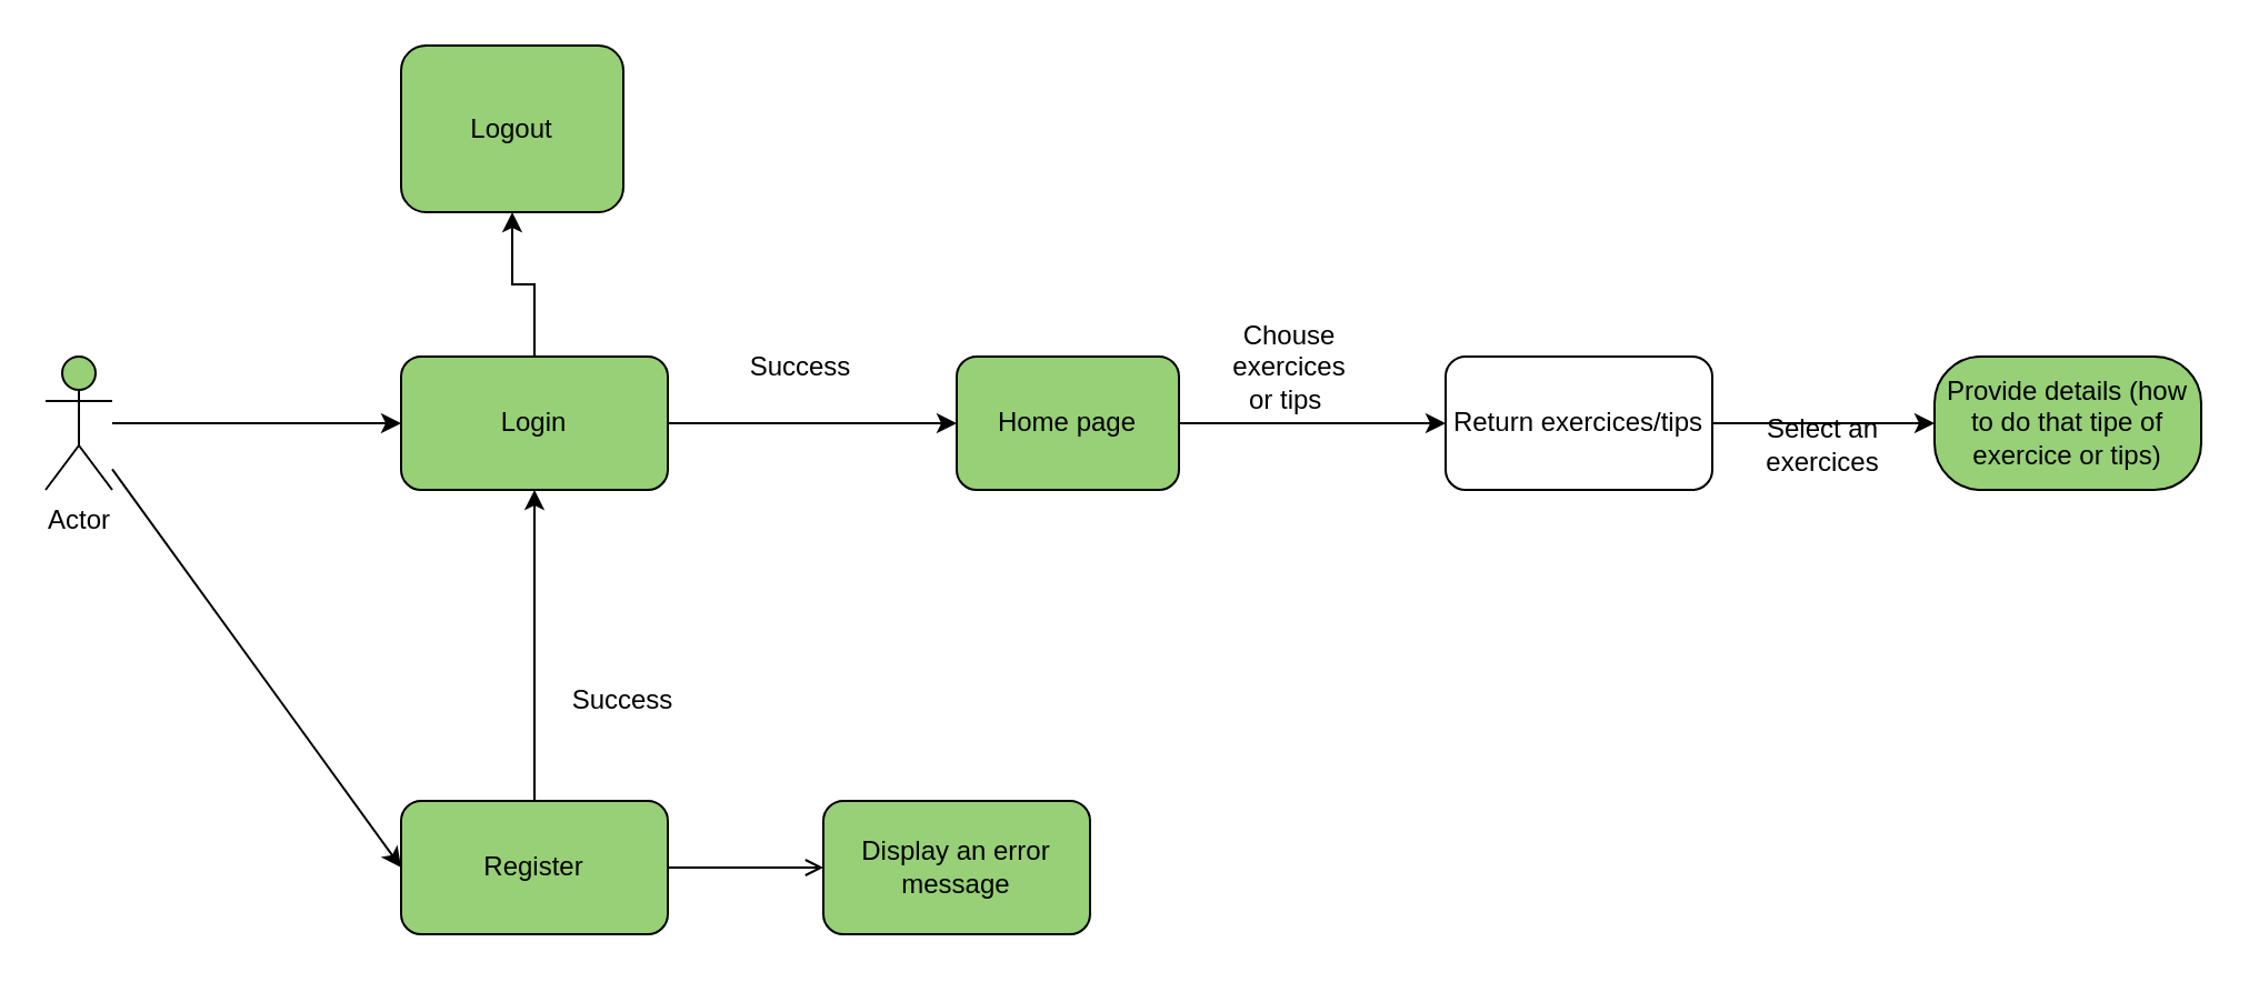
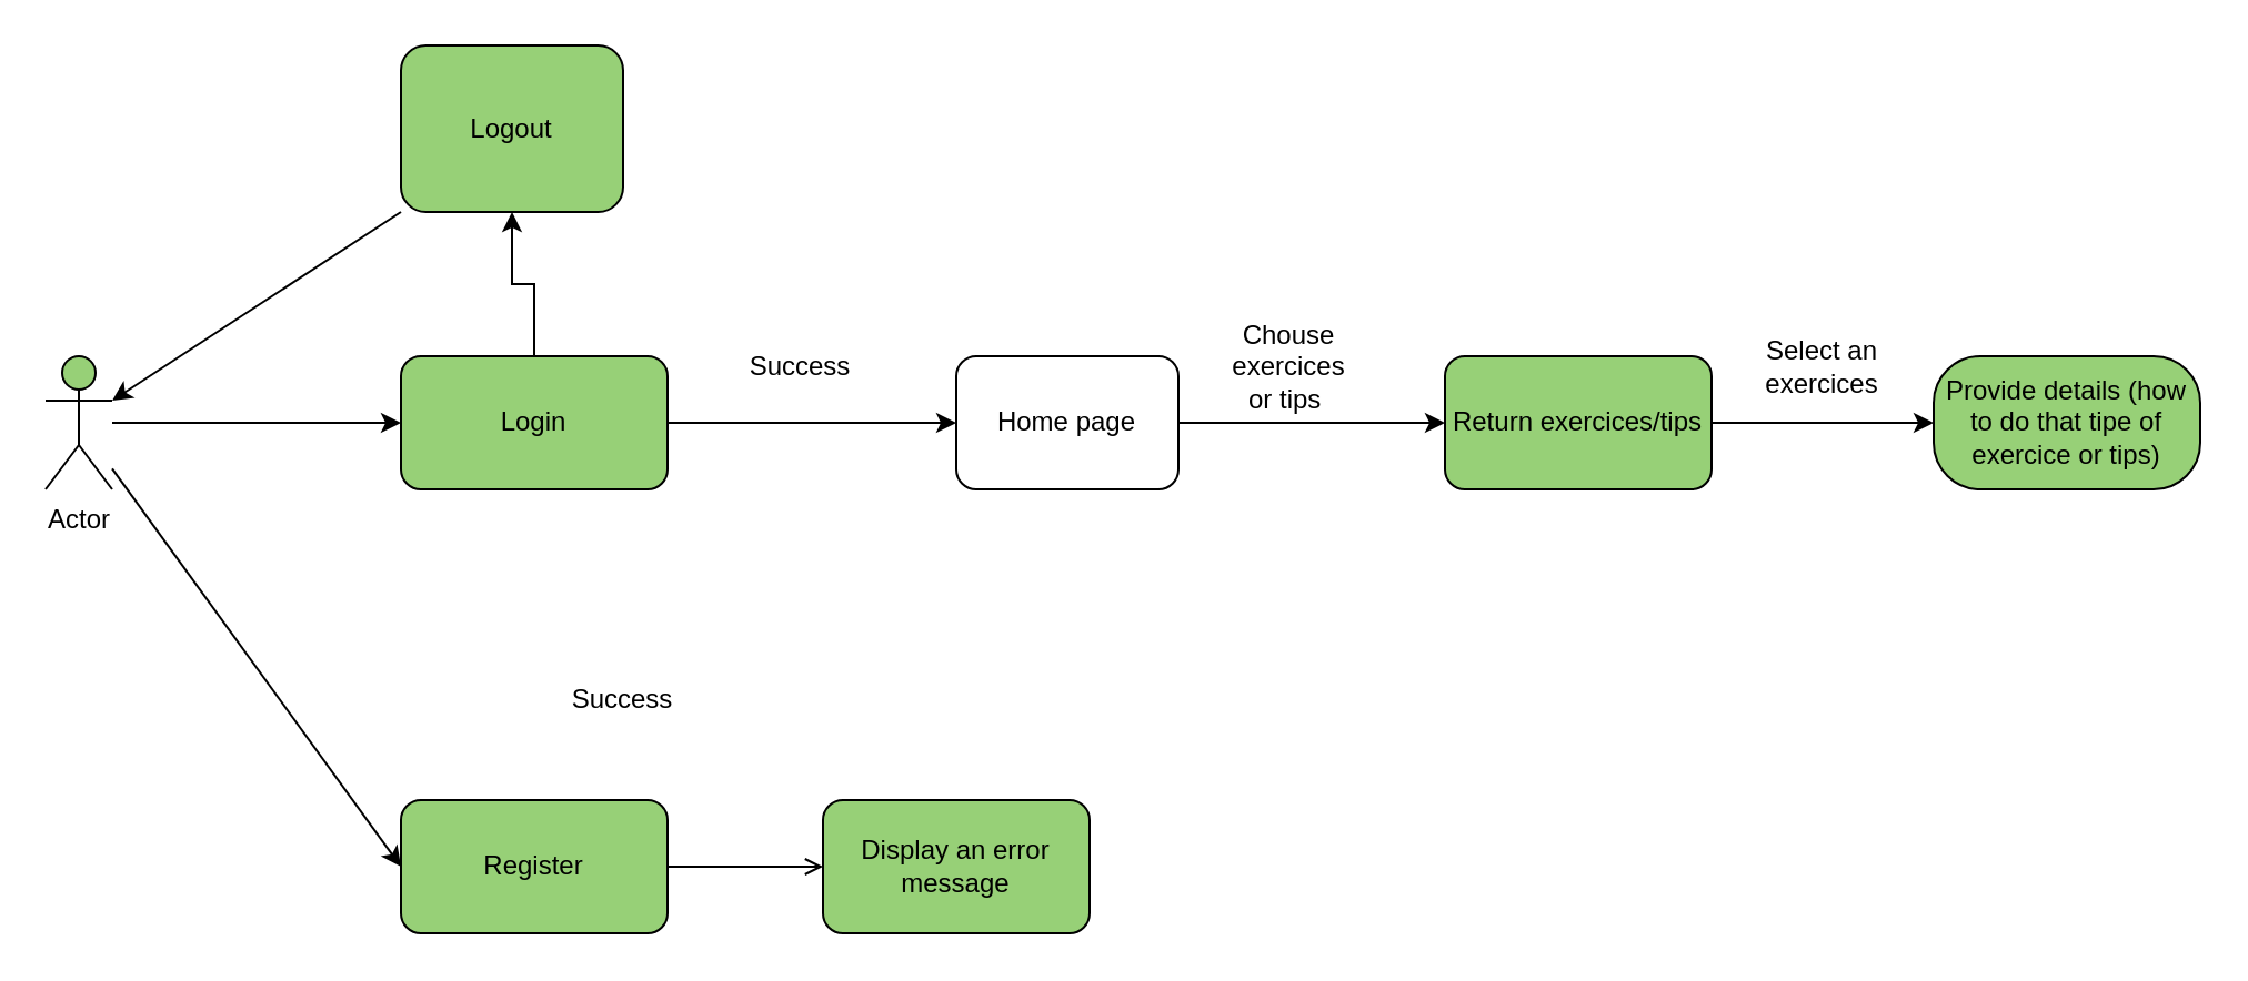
+ <mxCell id="22" value="" style="endArrow=classic;html=1;rounded=0;exitX=0;exitY=1;exitDx=0;exitDy=0;entryX=1;entryY=0.333;entryDx=0;entryDy=0;entryPerimeter=0;" parent="1" source="21" target="2" edge="1"><mxGeometry width="50" height="50" relative="1" as="geometry"><mxPoint x="500" y="230" as="sourcePoint" /><mxPoint x="90" y="40" as="targetPoint" /></mxGeometry></mxCell>
- <mxCell id="13" value="Home page" style="rounded=1;whiteSpace=wrap;html=1;fillColor=#97D077;" parent="1" vertex="1"><mxGeometry x="430" y="160" width="100" height="60" as="geometry" /></mxCell>
+ <mxCell id="13" value="Home page" style="rounded=1;whiteSpace=wrap;html=1;fillColor=#ffffff;" parent="1" vertex="1"><mxGeometry x="430" y="160" width="100" height="60" as="geometry" /></mxCell>
- <mxCell id="16" value="Return exercices/tips" style="rounded=1;whiteSpace=wrap;html=1;fillColor=#ffffff;" parent="1" vertex="1"><mxGeometry x="650" y="160" width="120" height="60" as="geometry" /></mxCell>
+ <mxCell id="16" value="Return exercices/tips" style="rounded=1;whiteSpace=wrap;html=1;fillColor=#97D077;" parent="1" vertex="1"><mxGeometry x="650" y="160" width="120" height="60" as="geometry" /></mxCell>
- <mxCell id="19" value="Select an exercices" style="text;html=1;strokeColor=none;fillColor=none;align=center;verticalAlign=middle;whiteSpace=wrap;rounded=0;" parent="1" vertex="1"><mxGeometry x="790" y="185" width="60" height="30" as="geometry" /></mxCell>
+ <mxCell id="19" value="Select an exercices" style="text;html=1;strokeColor=none;fillColor=none;align=center;verticalAlign=middle;whiteSpace=wrap;rounded=0;" parent="1" vertex="1"><mxGeometry x="790" y="150" width="60" height="30" as="geometry" /></mxCell>
- <mxCell id="8" style="edgeStyle=orthogonalEdgeStyle;rounded=0;orthogonalLoop=1;jettySize=auto;html=1;exitX=0.5;exitY=0;exitDx=0;exitDy=0;entryX=0.5;entryY=1;entryDx=0;entryDy=0;" parent="1" source="10" target="6" edge="1"><mxGeometry relative="1" as="geometry" /></mxCell>
